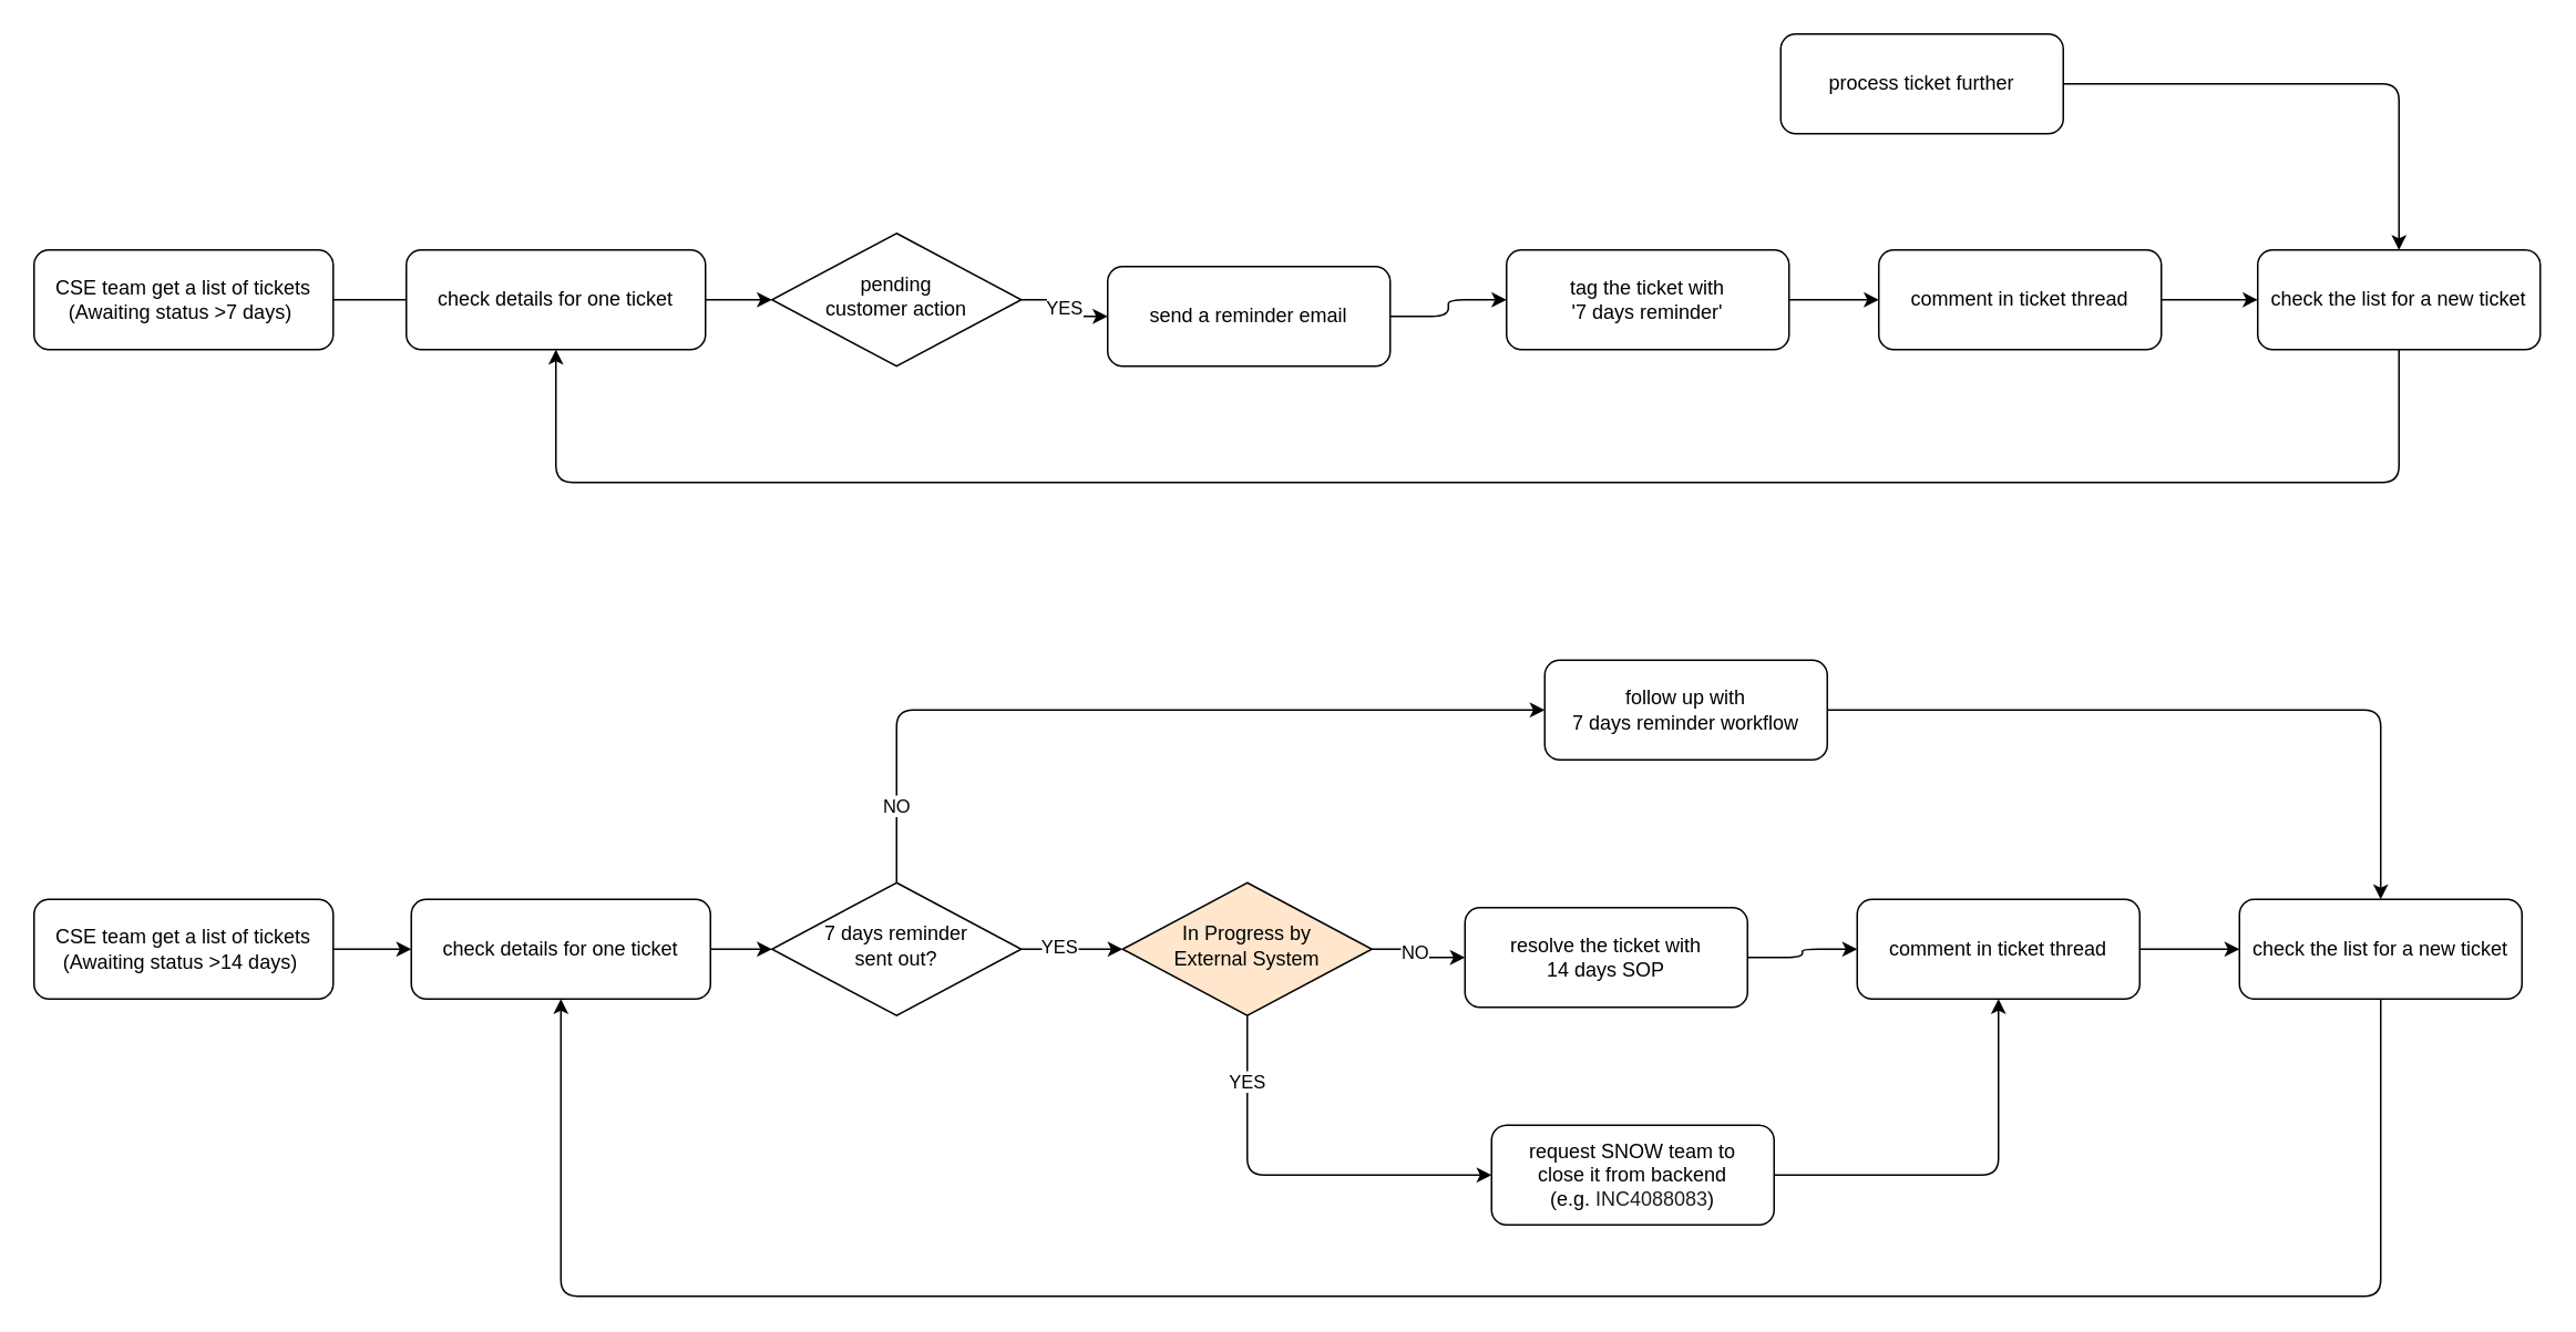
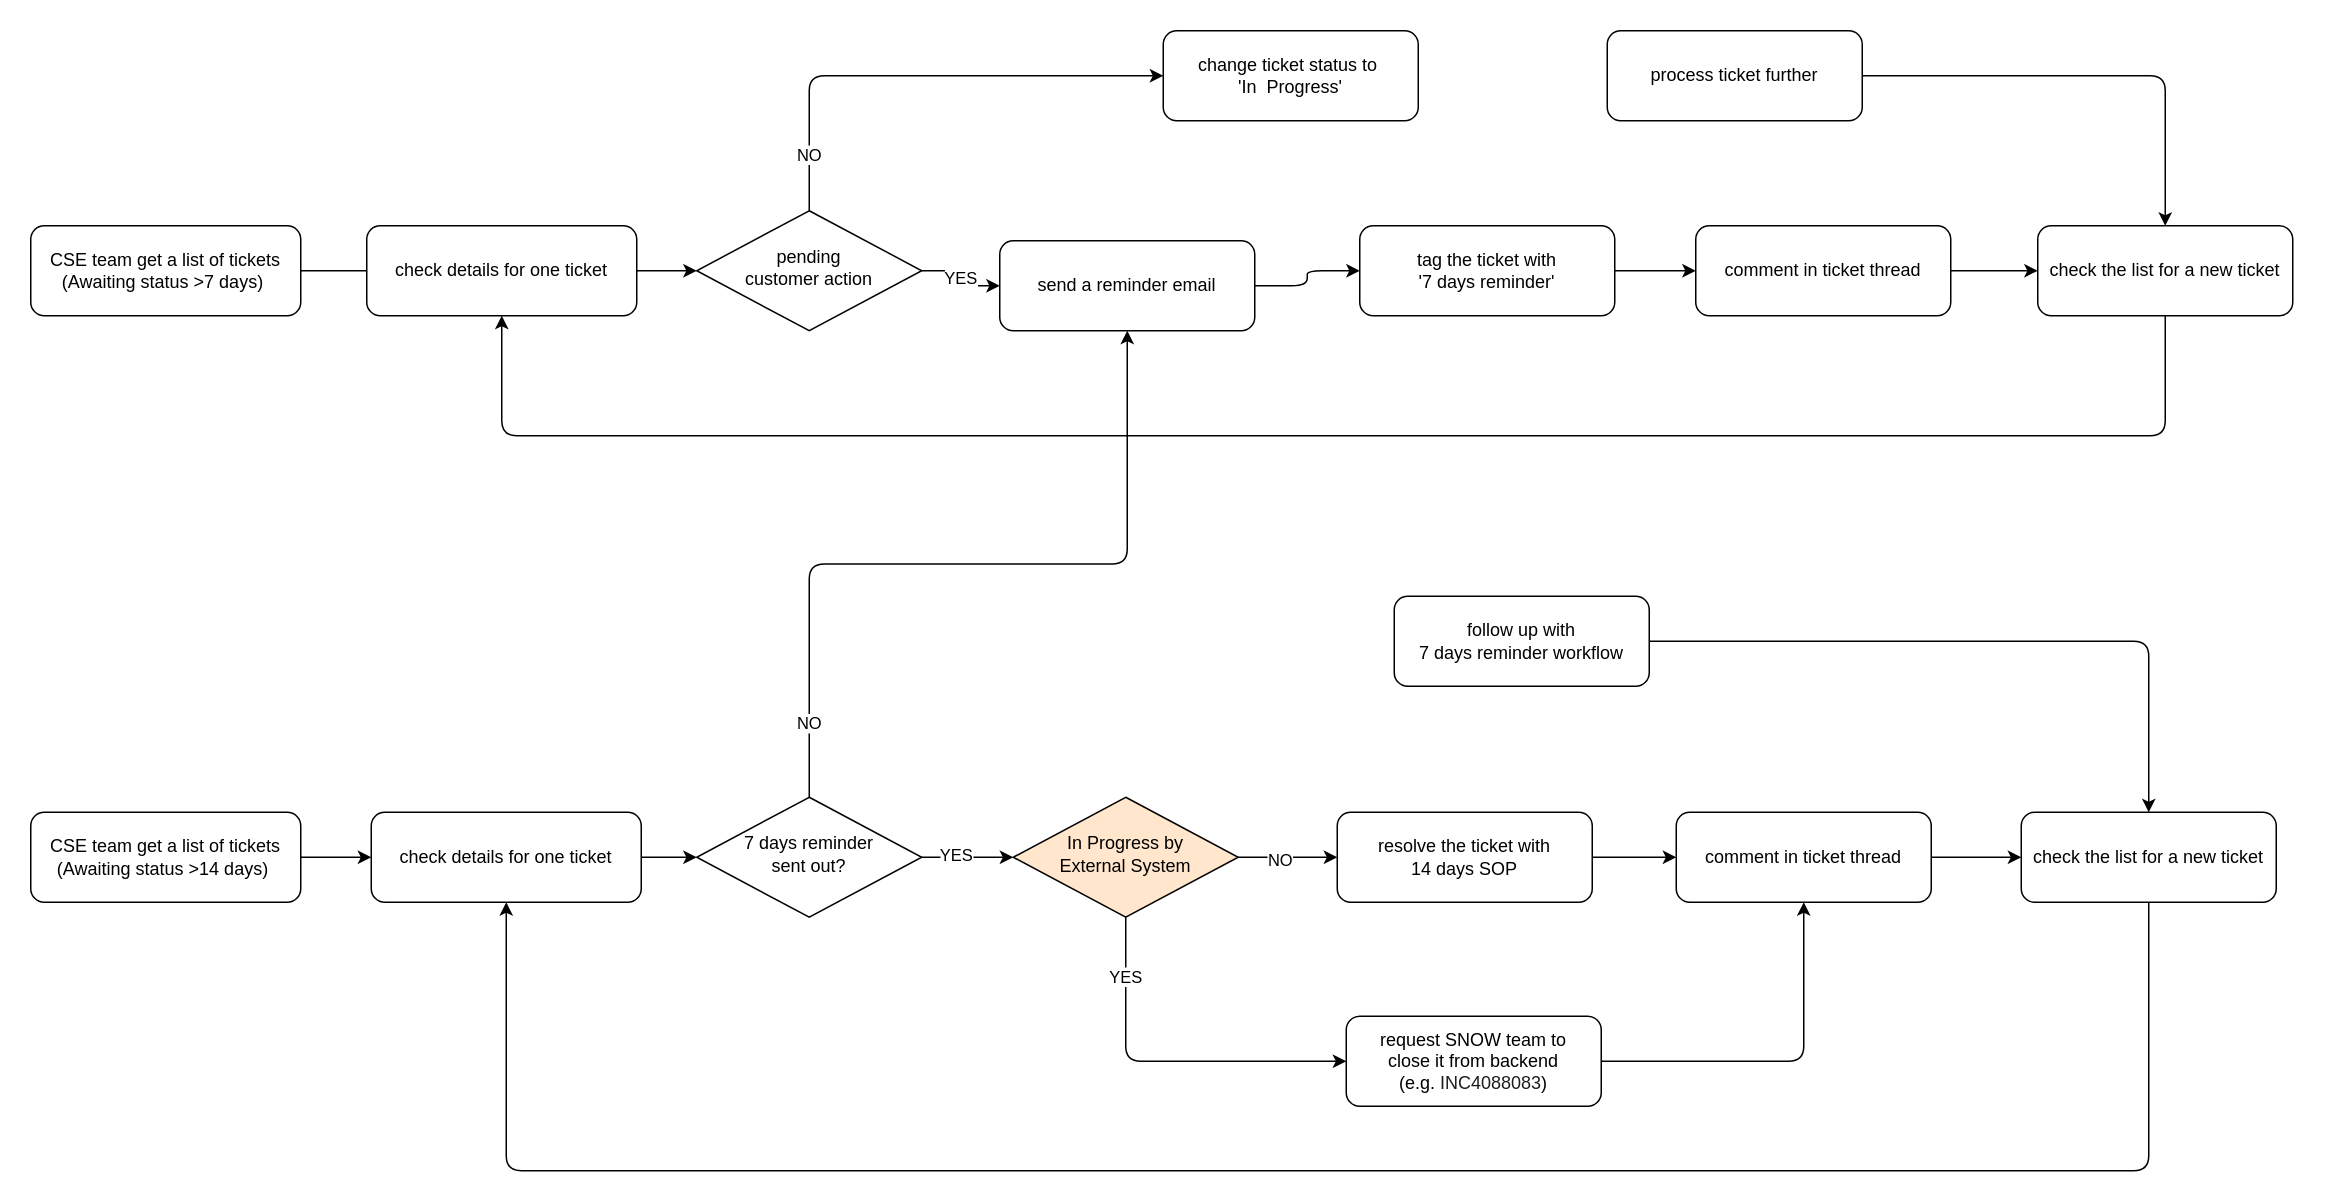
+ <mxCell id="27" value="NO" style="edgeStyle=orthogonalEdgeStyle;orthogonalLoop=1;jettySize=auto;html=1;exitX=0.5;exitY=0;exitDx=0;exitDy=0;entryX=0;entryY=0.5;entryDx=0;entryDy=0;" edge="1" parent="1" source="28" target="35"><mxGeometry x="-0.775" relative="1" as="geometry"><mxPoint as="offset" /></mxGeometry></mxCell>
+ <mxCell id="35" value="change ticket status to&amp;nbsp;&lt;br&gt;'In&amp;nbsp; Progress'" style="rounded=1;whiteSpace=wrap;html=1;" vertex="1" parent="1"><mxGeometry x="775" y="20" width="170" height="60" as="geometry" /></mxCell>
- <mxCell id="4" value="NO" style="edgeStyle=orthogonalEdgeStyle;orthogonalLoop=1;jettySize=auto;html=1;exitX=0.5;exitY=0;exitDx=0;exitDy=0;entryX=0;entryY=0.5;entryDx=0;entryDy=0;" edge="1" parent="1" source="6" target="14"><mxGeometry x="-0.812" relative="1" as="geometry"><mxPoint as="offset" /></mxGeometry></mxCell>
+ <mxCell id="4" value="NO" style="edgeStyle=orthogonalEdgeStyle;orthogonalLoop=1;jettySize=auto;html=1;exitX=0.5;exitY=0;exitDx=0;exitDy=0;" edge="1" parent="1" source="6" target="32"><mxGeometry x="-0.812" relative="1" as="geometry"><mxPoint as="offset" /></mxGeometry></mxCell>
- <mxCell id="10" value="resolve the ticket with &lt;br&gt;14 days SOP" style="rounded=1;whiteSpace=wrap;html=1;" vertex="1" parent="1"><mxGeometry x="881" y="546" width="170" height="60" as="geometry" /></mxCell>
+ <mxCell id="10" value="resolve the ticket with &lt;br&gt;14 days SOP" style="rounded=1;whiteSpace=wrap;html=1;" vertex="1" parent="1"><mxGeometry x="891" y="541" width="170" height="60" as="geometry" /></mxCell>
